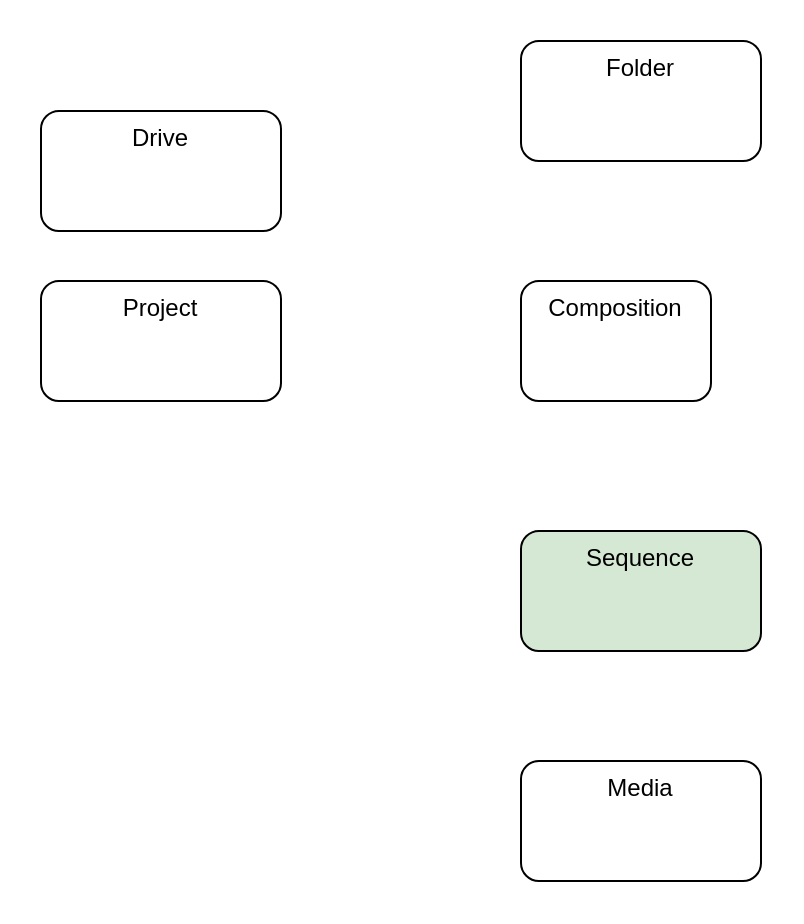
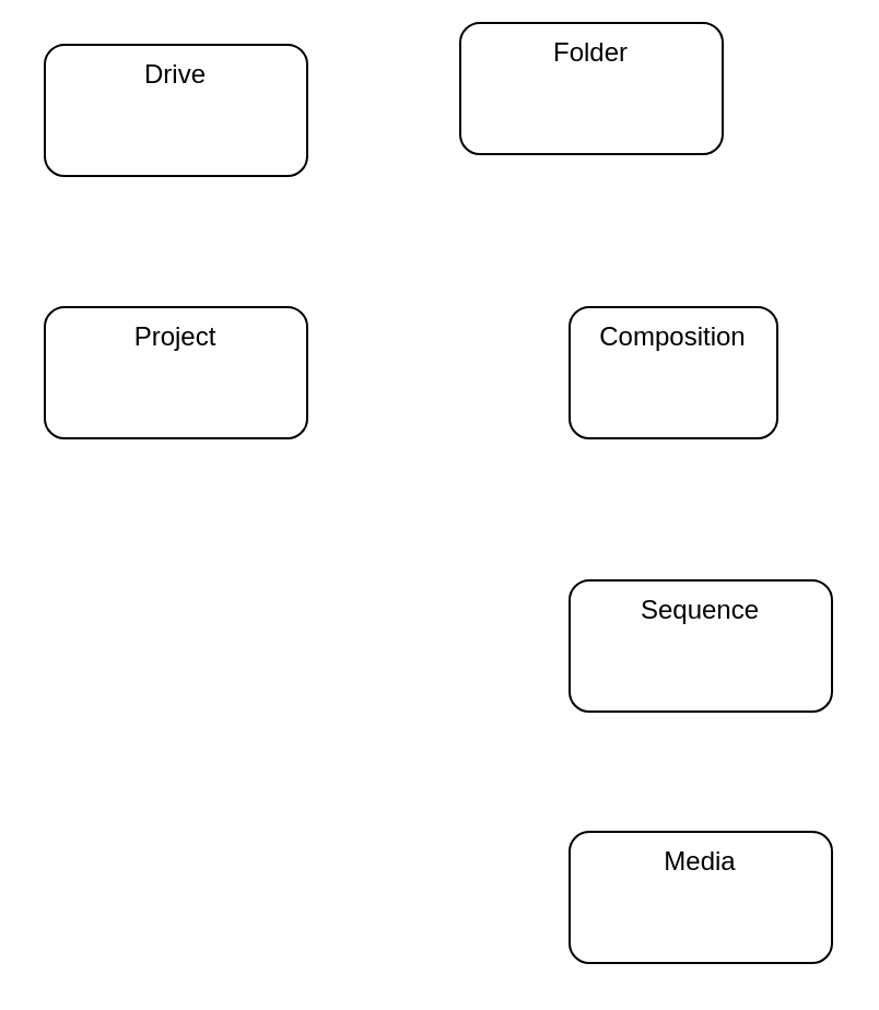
- <mxCell id="4" value="Folder" style="rounded=1;whiteSpace=wrap;html=1;verticalAlign=top;" vertex="1" parent="1"><mxGeometry x="260" y="20" width="120" height="60" as="geometry" /></mxCell>
+ <mxCell id="4" value="Folder" style="rounded=1;whiteSpace=wrap;html=1;verticalAlign=top;" vertex="1" parent="1"><mxGeometry x="210" y="10" width="120" height="60" as="geometry" /></mxCell>
- <mxCell id="2" value="Drive" style="rounded=1;whiteSpace=wrap;html=1;verticalAlign=top;" vertex="1" parent="1"><mxGeometry x="20" y="55" width="120" height="60" as="geometry" /></mxCell>
+ <mxCell id="2" value="Drive" style="rounded=1;whiteSpace=wrap;html=1;verticalAlign=top;" vertex="1" parent="1"><mxGeometry x="20" y="20" width="120" height="60" as="geometry" /></mxCell>
- <mxCell id="6" value="Sequence" style="rounded=1;whiteSpace=wrap;html=1;verticalAlign=top;fillColor=#d5e8d4;" vertex="1" parent="1"><mxGeometry x="260" y="265" width="120" height="60" as="geometry" /></mxCell>
+ <mxCell id="6" value="Sequence" style="rounded=1;whiteSpace=wrap;html=1;verticalAlign=top;" vertex="1" parent="1"><mxGeometry x="260" y="265" width="120" height="60" as="geometry" /></mxCell>
